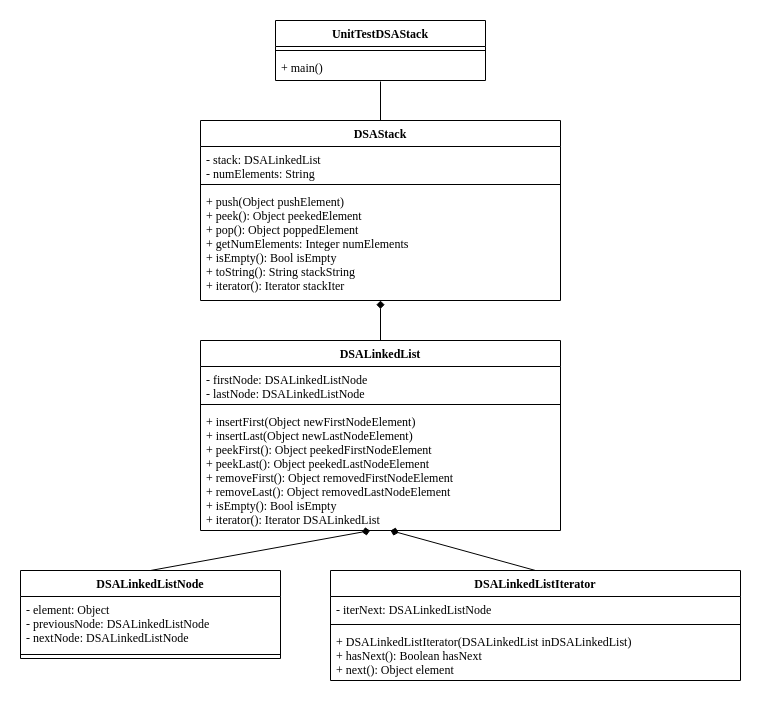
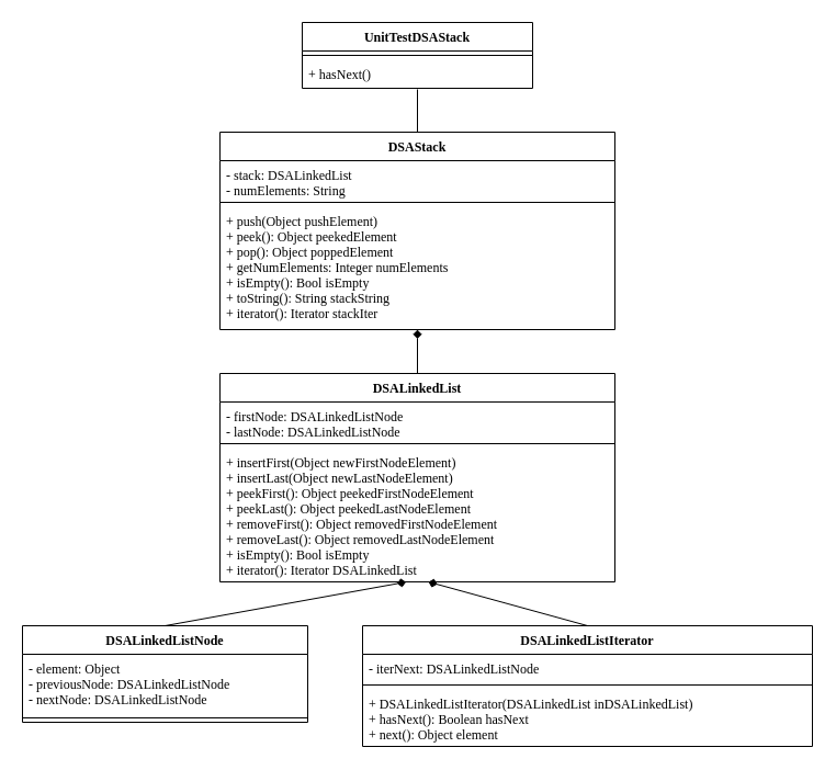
- <mxCell id="23" value="+ main()" style="text;strokeColor=none;fillColor=none;align=left;verticalAlign=top;spacingLeft=4;spacingRight=4;overflow=hidden;rotatable=0;points=[[0,0.5],[1,0.5]];portConstraint=eastwest;fontFamily=Fira Code;" parent="21" vertex="1"><mxGeometry y="34" width="210" height="26" as="geometry" /></mxCell>
+ <mxCell id="23" value="+ hasNext()" style="text;strokeColor=none;fillColor=none;align=left;verticalAlign=top;spacingLeft=4;spacingRight=4;overflow=hidden;rotatable=0;points=[[0,0.5],[1,0.5]];portConstraint=eastwest;fontFamily=Fira Code;" parent="21" vertex="1"><mxGeometry y="34" width="210" height="26" as="geometry" /></mxCell>
